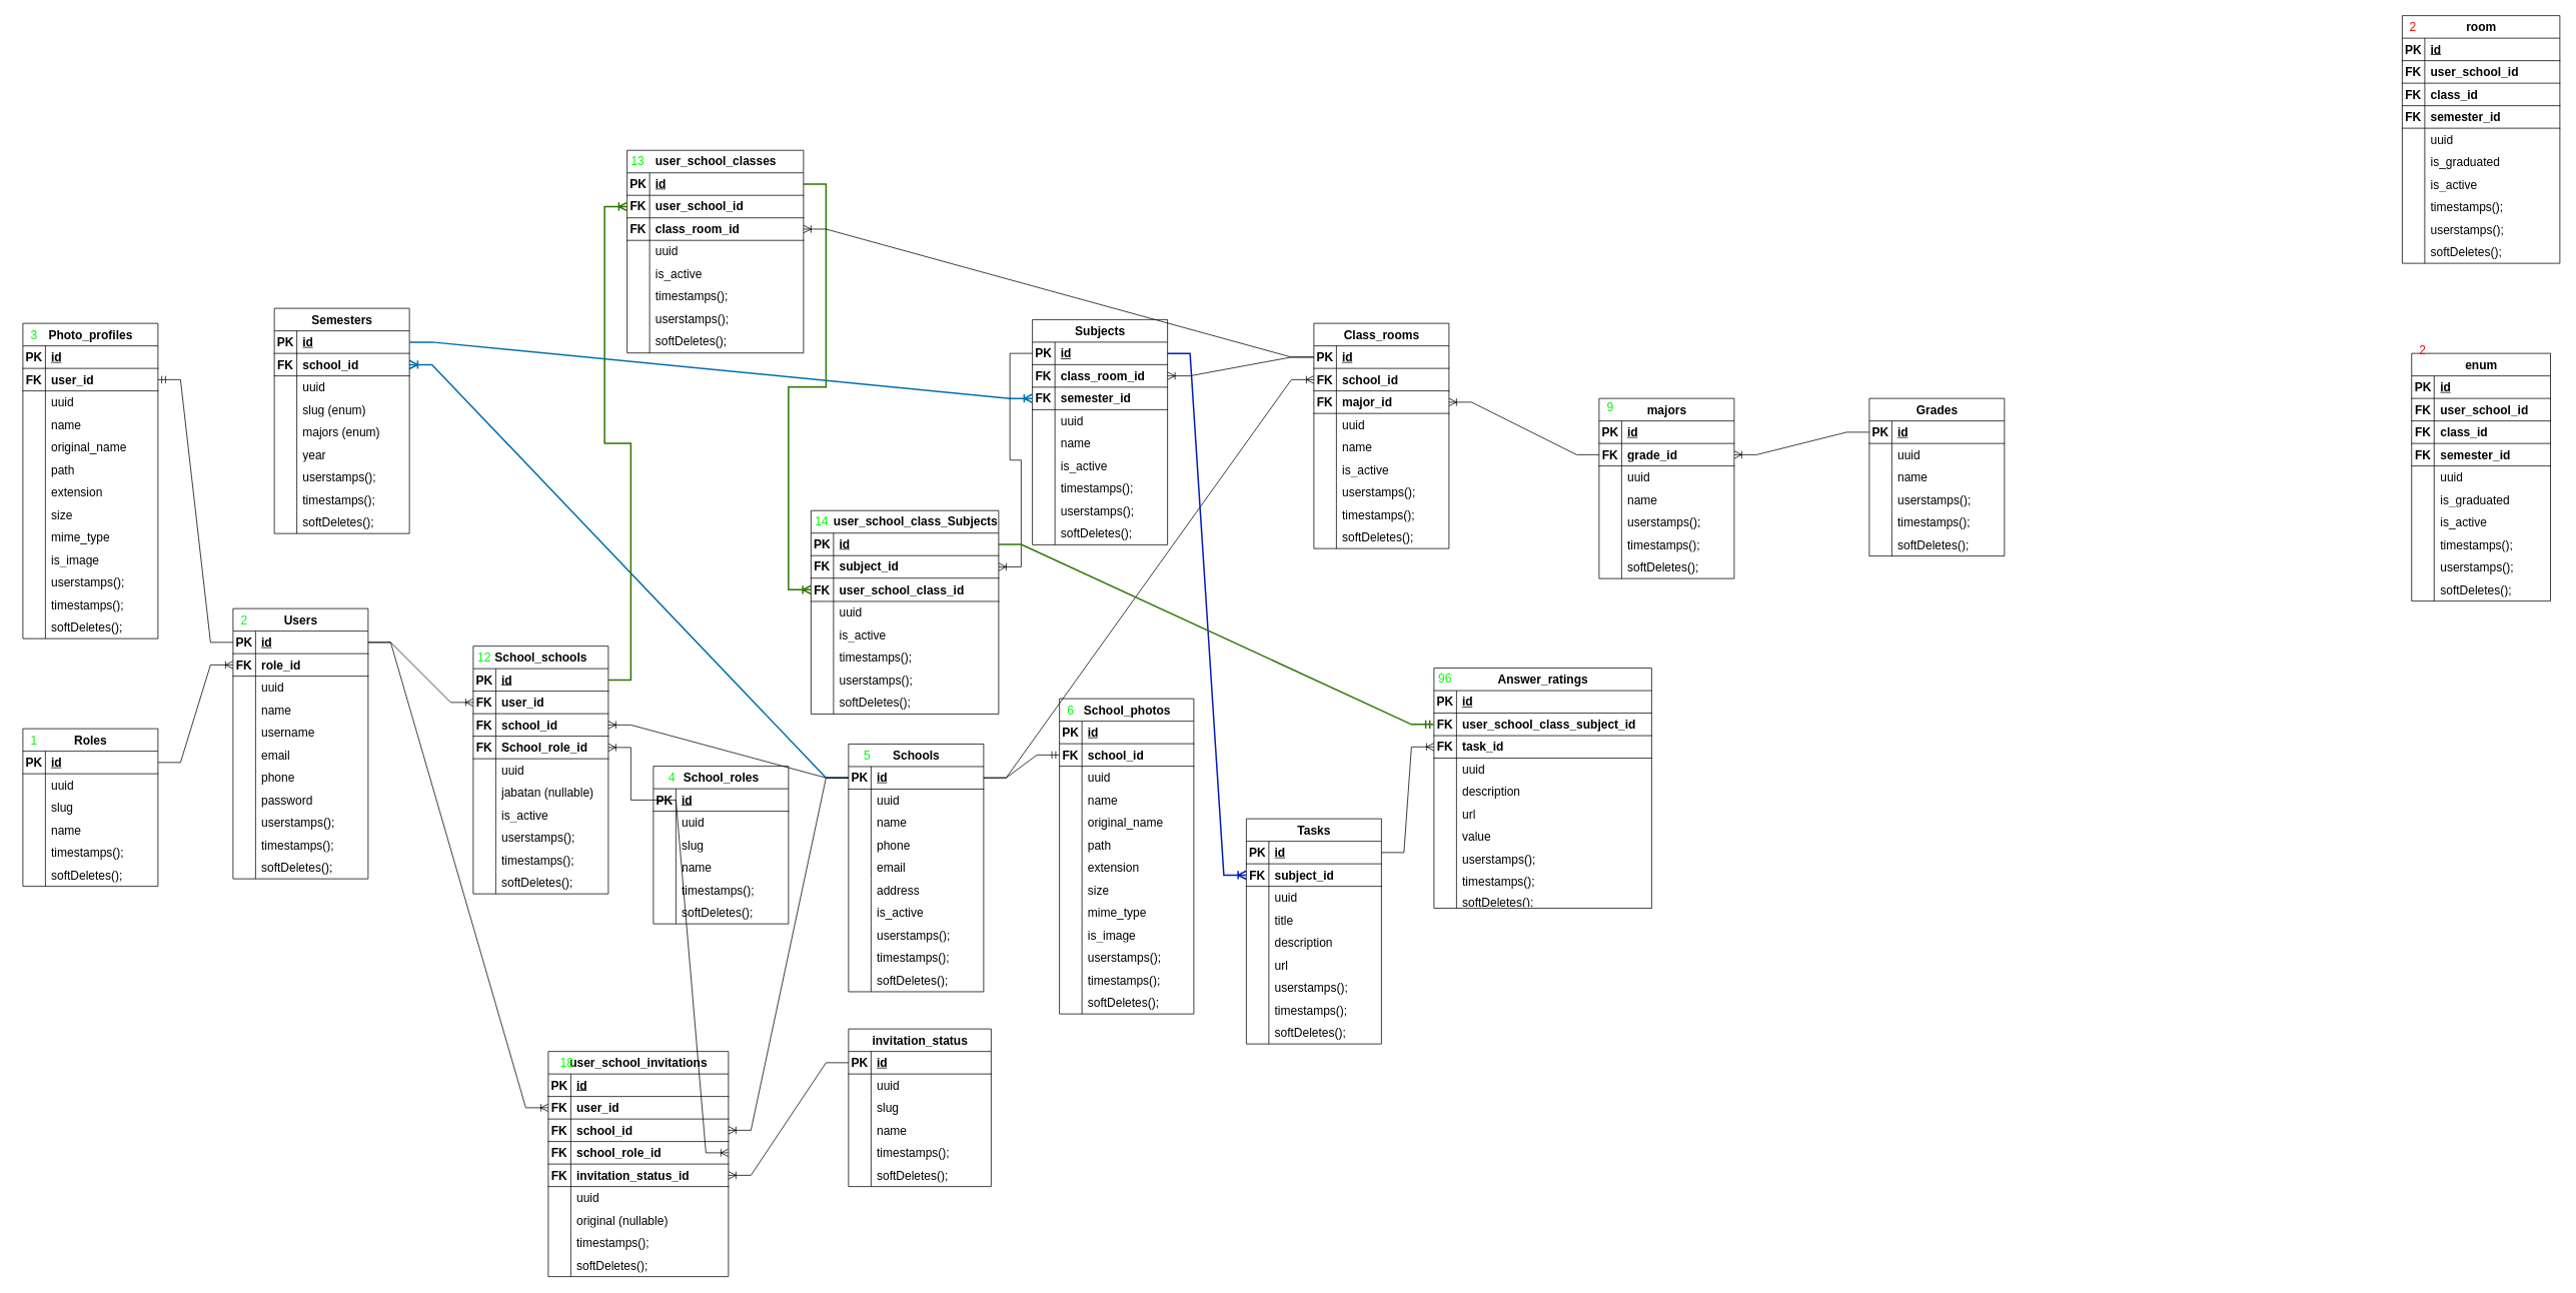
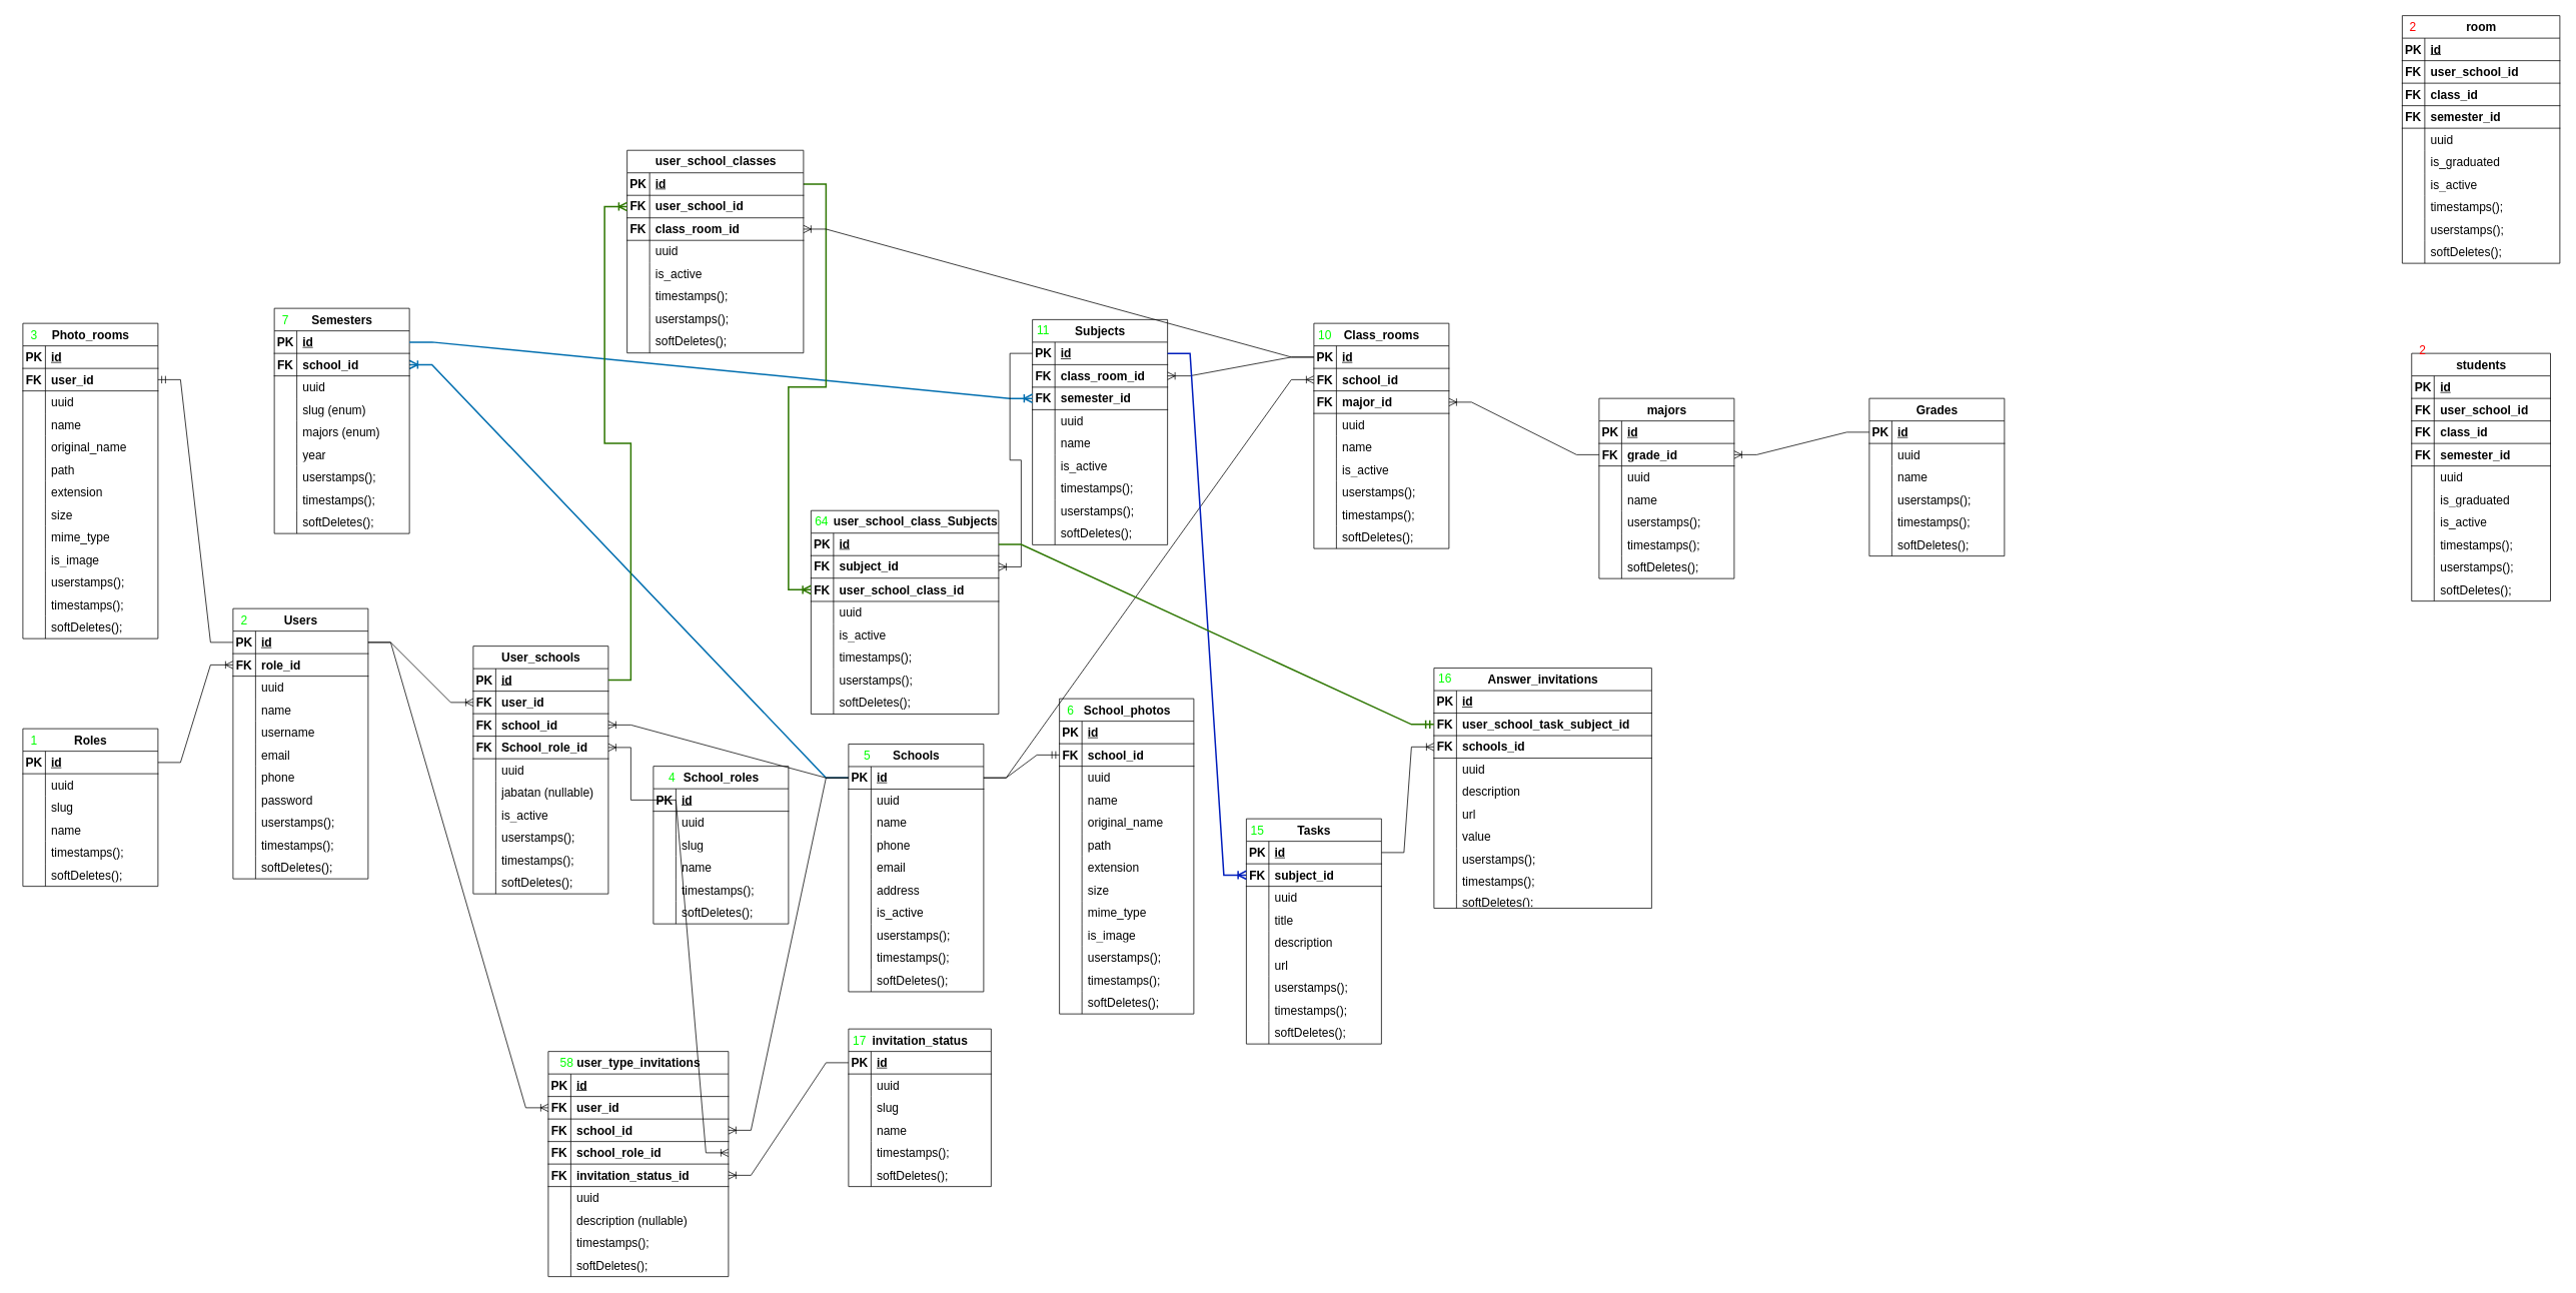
- <mxCell id="516" value="13" style="text;html=1;fillColor=none;align=center;verticalAlign=middle;whiteSpace=wrap;rounded=0;fontSize=16;fontColor=#00FF00;" parent="490" vertex="1"><mxGeometry x="15" width="28.636" height="30" as="geometry" /></mxCell>
+ <mxCell id="424" value="&lt;font color=&quot;#00ff00&quot;&gt;7&lt;/font&gt;" style="text;html=1;fillColor=none;align=center;verticalAlign=middle;whiteSpace=wrap;rounded=0;fontSize=16;fontColor=#FF0000;" parent="1" vertex="1"><mxGeometry x="365" y="410" width="30" height="30" as="geometry" /></mxCell>
+ <mxCell id="395" value="&lt;font color=&quot;#00ff00&quot;&gt;11&lt;/font&gt;" style="text;html=1;fillColor=none;align=center;verticalAlign=middle;whiteSpace=wrap;rounded=0;fontSize=16;fontColor=#FF0000;" parent="366" vertex="1"><mxGeometry x="15" width="28.636" height="27.5" as="geometry" /></mxCell>
- <mxCell id="164" value="Photo_profiles" style="shape=table;startSize=30;container=1;collapsible=1;childLayout=tableLayout;fixedRows=1;rowLines=0;fontStyle=1;align=center;resizeLast=1;html=1;fontSize=16;" parent="163" vertex="1"><mxGeometry width="180" height="420" as="geometry"><mxRectangle x="10" y="10" width="150" height="30" as="alternateBounds" /></mxGeometry></mxCell>
+ <mxCell id="164" value="Photo_rooms" style="shape=table;startSize=30;container=1;collapsible=1;childLayout=tableLayout;fixedRows=1;rowLines=0;fontStyle=1;align=center;resizeLast=1;html=1;fontSize=16;" parent="163" vertex="1"><mxGeometry width="180" height="420" as="geometry"><mxRectangle x="10" y="10" width="150" height="30" as="alternateBounds" /></mxGeometry></mxCell>
+ <mxCell id="235" value="&lt;font color=&quot;#00ff00&quot;&gt;10&lt;/font&gt;" style="text;html=1;fillColor=none;align=center;verticalAlign=middle;whiteSpace=wrap;rounded=0;fontSize=16;fontColor=#FF0000;" parent="206" vertex="1"><mxGeometry width="30" height="30" as="geometry" /></mxCell>
- <mxCell id="334" value="enum" style="shape=table;startSize=30;container=1;collapsible=1;childLayout=tableLayout;fixedRows=1;rowLines=0;fontStyle=1;align=center;resizeLast=1;html=1;fontSize=16;" parent="1" vertex="1"><mxGeometry x="3212.5" y="470" width="185" height="330" as="geometry" /></mxCell>
+ <mxCell id="334" value="students" style="shape=table;startSize=30;container=1;collapsible=1;childLayout=tableLayout;fixedRows=1;rowLines=0;fontStyle=1;align=center;resizeLast=1;html=1;fontSize=16;" parent="1" vertex="1"><mxGeometry x="3212.5" y="470" width="185" height="330" as="geometry" /></mxCell>
- <mxCell id="544" value="9" style="text;html=1;fillColor=none;align=center;verticalAlign=middle;whiteSpace=wrap;rounded=0;fontSize=16;fontColor=#00FF00;" parent="1" vertex="1"><mxGeometry x="2130" y="530" width="30" height="24.444" as="geometry" /></mxCell>
- <mxCell id="453" value="&lt;font color=&quot;#00ff00&quot;&gt;14&lt;/font&gt;" style="text;html=1;fillColor=none;align=center;verticalAlign=middle;whiteSpace=wrap;rounded=0;fontSize=16;fontColor=#FF0000;" parent="427" vertex="1"><mxGeometry x="10" y="19.44" width="28.636" height="29.167" as="geometry" /></mxCell>
+ <mxCell id="453" value="&lt;font color=&quot;#00ff00&quot;&gt;64&lt;/font&gt;" style="text;html=1;fillColor=none;align=center;verticalAlign=middle;whiteSpace=wrap;rounded=0;fontSize=16;fontColor=#FF0000;" parent="427" vertex="1"><mxGeometry x="10" y="19.44" width="28.636" height="29.167" as="geometry" /></mxCell>
- <mxCell id="139" value="12" style="text;html=1;fillColor=none;align=center;verticalAlign=middle;whiteSpace=wrap;rounded=0;fontSize=16;fontColor=#00FF00;" parent="107" vertex="1"><mxGeometry width="30" height="30" as="geometry" /></mxCell>
- <mxCell id="108" value="School_schools" style="shape=table;startSize=30;container=1;collapsible=1;childLayout=tableLayout;fixedRows=1;rowLines=0;fontStyle=1;align=center;resizeLast=1;html=1;fontSize=16;" parent="107" vertex="1"><mxGeometry width="180" height="330" as="geometry" /></mxCell>
+ <mxCell id="108" value="User_schools" style="shape=table;startSize=30;container=1;collapsible=1;childLayout=tableLayout;fixedRows=1;rowLines=0;fontStyle=1;align=center;resizeLast=1;html=1;fontSize=16;" parent="107" vertex="1"><mxGeometry width="180" height="330" as="geometry" /></mxCell>
- <mxCell id="299" value="96" style="text;html=1;fillColor=none;align=center;verticalAlign=middle;whiteSpace=wrap;rounded=0;fontSize=16;fontColor=#00FF00;" parent="267" vertex="1"><mxGeometry y="38.89" width="30" height="28.283" as="geometry" /></mxCell>
+ <mxCell id="299" value="16" style="text;html=1;fillColor=none;align=center;verticalAlign=middle;whiteSpace=wrap;rounded=0;fontSize=16;fontColor=#00FF00;" parent="267" vertex="1"><mxGeometry y="38.89" width="30" height="28.283" as="geometry" /></mxCell>
- <mxCell id="268" value="Answer_ratings" style="shape=table;startSize=30;container=1;collapsible=1;childLayout=tableLayout;fixedRows=1;rowLines=0;fontStyle=1;align=center;resizeLast=1;html=1;fontSize=16;" parent="267" vertex="1"><mxGeometry y="39.26" width="290" height="320" as="geometry" /></mxCell>
+ <mxCell id="268" value="Answer_invitations" style="shape=table;startSize=30;container=1;collapsible=1;childLayout=tableLayout;fixedRows=1;rowLines=0;fontStyle=1;align=center;resizeLast=1;html=1;fontSize=16;" parent="267" vertex="1"><mxGeometry y="39.26" width="290" height="320" as="geometry" /></mxCell>
- <mxCell id="274" value="user_school_class_subject_id" style="shape=partialRectangle;connectable=0;fillColor=none;top=0;left=0;bottom=0;right=0;align=left;spacingLeft=6;fontStyle=1;overflow=hidden;whiteSpace=wrap;html=1;fontSize=16;" parent="272" vertex="1"><mxGeometry x="30" width="260" height="30" as="geometry"><mxRectangle width="260" height="30" as="alternateBounds" /></mxGeometry></mxCell>
+ <mxCell id="274" value="user_school_task_subject_id" style="shape=partialRectangle;connectable=0;fillColor=none;top=0;left=0;bottom=0;right=0;align=left;spacingLeft=6;fontStyle=1;overflow=hidden;whiteSpace=wrap;html=1;fontSize=16;" parent="272" vertex="1"><mxGeometry x="30" width="260" height="30" as="geometry"><mxRectangle width="260" height="30" as="alternateBounds" /></mxGeometry></mxCell>
- <mxCell id="277" value="task_id" style="shape=partialRectangle;connectable=0;fillColor=none;top=0;left=0;bottom=0;right=0;align=left;spacingLeft=6;fontStyle=1;overflow=hidden;whiteSpace=wrap;html=1;fontSize=16;" parent="275" vertex="1"><mxGeometry x="30" width="260" height="30" as="geometry"><mxRectangle width="260" height="30" as="alternateBounds" /></mxGeometry></mxCell>
+ <mxCell id="277" value="schools_id" style="shape=partialRectangle;connectable=0;fillColor=none;top=0;left=0;bottom=0;right=0;align=left;spacingLeft=6;fontStyle=1;overflow=hidden;whiteSpace=wrap;html=1;fontSize=16;" parent="275" vertex="1"><mxGeometry x="30" width="260" height="30" as="geometry"><mxRectangle width="260" height="30" as="alternateBounds" /></mxGeometry></mxCell>
+ <mxCell id="521" value="15" style="text;html=1;fillColor=none;align=center;verticalAlign=middle;whiteSpace=wrap;rounded=0;fontSize=16;fontColor=#00FF00;" parent="1" vertex="1"><mxGeometry x="1660" y="1090" width="30" height="29.09" as="geometry" /></mxCell>
+ <mxCell id="616" value="17" style="text;html=1;fillColor=none;align=center;verticalAlign=middle;whiteSpace=wrap;rounded=0;fontSize=16;fontColor=#00FF00;" parent="1" vertex="1"><mxGeometry x="1130" y="1370.91" width="30" height="29.09" as="geometry" /></mxCell>
- <mxCell id="615" value="18" style="text;html=1;fillColor=none;align=center;verticalAlign=middle;whiteSpace=wrap;rounded=0;fontSize=16;fontColor=#00FF00;" parent="1" vertex="1"><mxGeometry x="740" y="1400" width="30" height="29.09" as="geometry" /></mxCell>
+ <mxCell id="615" value="58" style="text;html=1;fillColor=none;align=center;verticalAlign=middle;whiteSpace=wrap;rounded=0;fontSize=16;fontColor=#00FF00;" parent="1" vertex="1"><mxGeometry x="740" y="1400" width="30" height="29.09" as="geometry" /></mxCell>
- <mxCell id="586" value="user_school_invitations" style="shape=table;startSize=30;container=1;collapsible=1;childLayout=tableLayout;fixedRows=1;rowLines=0;fontStyle=1;align=center;resizeLast=1;html=1;fontSize=16;" parent="1" vertex="1"><mxGeometry x="730" y="1400" width="240" height="300" as="geometry" /></mxCell>
+ <mxCell id="586" value="user_type_invitations" style="shape=table;startSize=30;container=1;collapsible=1;childLayout=tableLayout;fixedRows=1;rowLines=0;fontStyle=1;align=center;resizeLast=1;html=1;fontSize=16;" parent="1" vertex="1"><mxGeometry x="730" y="1400" width="240" height="300" as="geometry" /></mxCell>
- <mxCell id="607" value="original (nullable)" style="shape=partialRectangle;connectable=0;fillColor=none;top=0;left=0;bottom=0;right=0;align=left;spacingLeft=6;overflow=hidden;whiteSpace=wrap;html=1;fontSize=16;" parent="605" vertex="1"><mxGeometry x="30" width="210" height="30" as="geometry"><mxRectangle width="210" height="30" as="alternateBounds" /></mxGeometry></mxCell>
+ <mxCell id="607" value="description (nullable)" style="shape=partialRectangle;connectable=0;fillColor=none;top=0;left=0;bottom=0;right=0;align=left;spacingLeft=6;overflow=hidden;whiteSpace=wrap;html=1;fontSize=16;" parent="605" vertex="1"><mxGeometry x="30" width="210" height="30" as="geometry"><mxRectangle width="210" height="30" as="alternateBounds" /></mxGeometry></mxCell>
